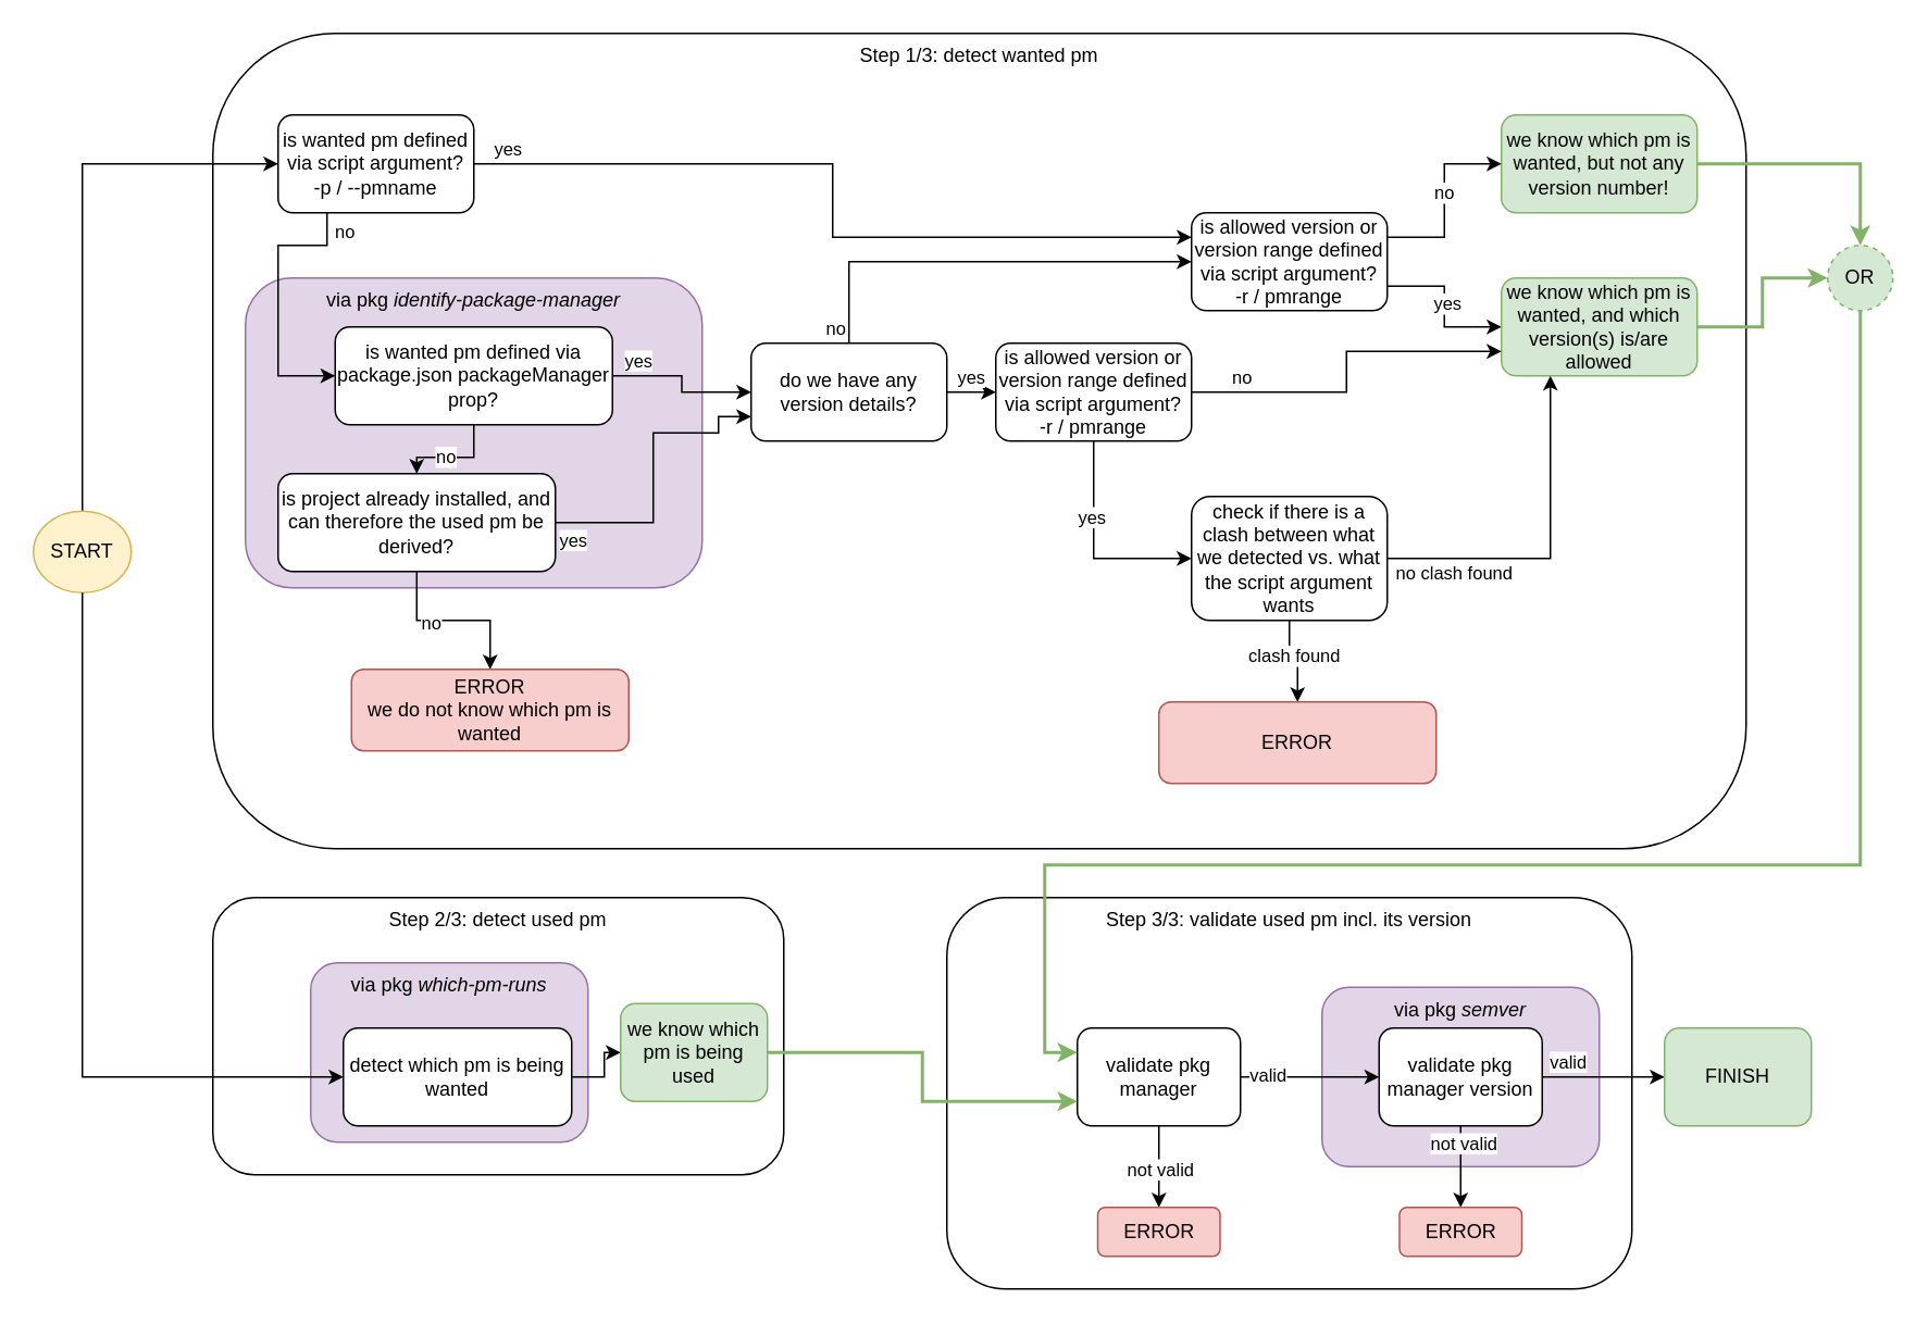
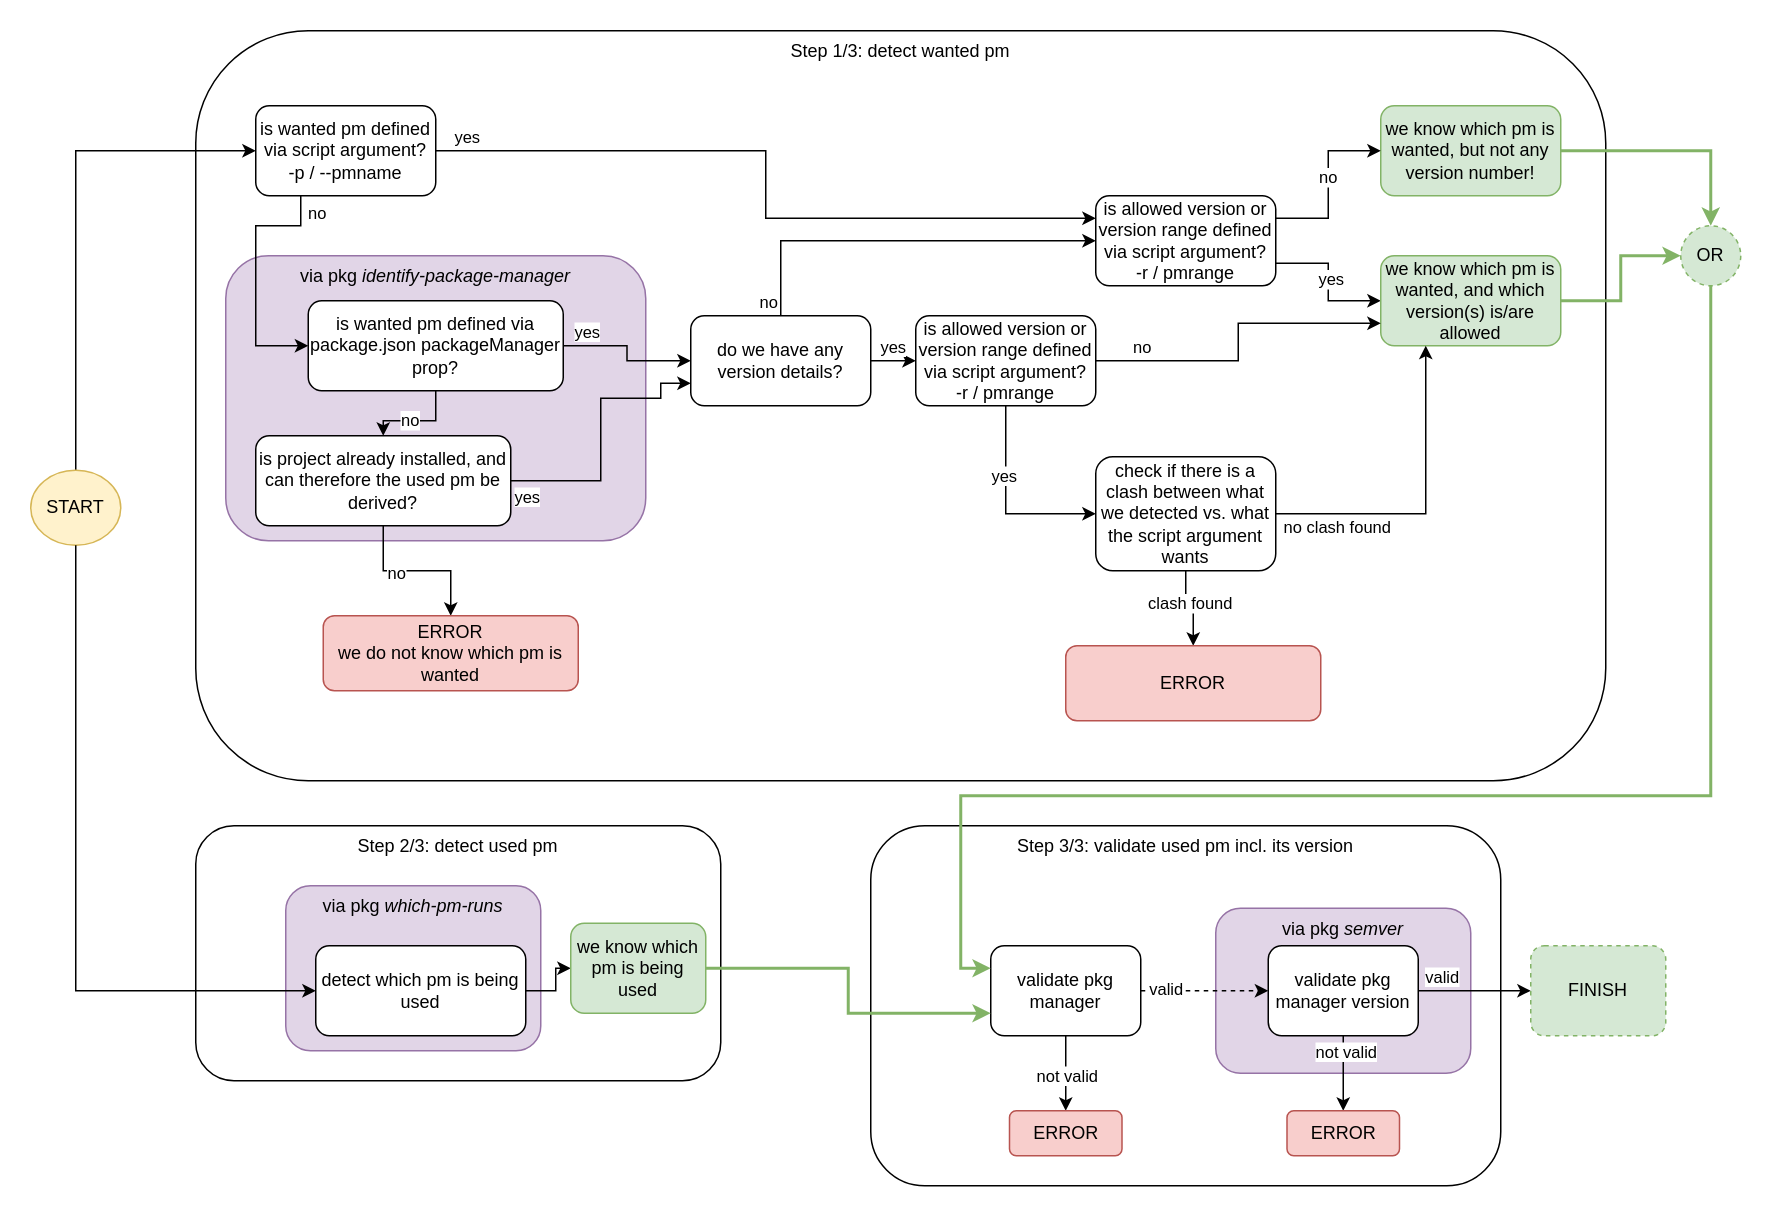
- <mxCell id="50" value="detect which pm is being wanted" style="rounded=1;whiteSpace=wrap;html=1;" vertex="1" parent="1"><mxGeometry x="210" y="630" width="140" height="60" as="geometry" /></mxCell>
+ <mxCell id="50" value="detect which pm is being used" style="rounded=1;whiteSpace=wrap;html=1;" vertex="1" parent="1"><mxGeometry x="210" y="630" width="140" height="60" as="geometry" /></mxCell>
- <mxCell id="60" style="edgeStyle=orthogonalEdgeStyle;rounded=0;orthogonalLoop=1;jettySize=auto;html=1;exitX=1;exitY=0.5;exitDx=0;exitDy=0;entryX=0;entryY=0.5;entryDx=0;entryDy=0;" edge="1" parent="1" source="64" target="59"><mxGeometry relative="1" as="geometry" /></mxCell>
+ <mxCell id="60" style="edgeStyle=orthogonalEdgeStyle;rounded=0;orthogonalLoop=1;jettySize=auto;html=1;exitX=1;exitY=0.5;exitDx=0;exitDy=0;entryX=0;entryY=0.5;entryDx=0;entryDy=0;dashed=1;" edge="1" parent="1" source="64" target="59"><mxGeometry relative="1" as="geometry" /></mxCell>
- <mxCell id="69" value="FINISH" style="rounded=1;whiteSpace=wrap;html=1;fillColor=#d5e8d4;strokeColor=#82b366;" vertex="1" parent="1"><mxGeometry x="1020" y="630" width="90" height="60" as="geometry" /></mxCell>
+ <mxCell id="69" value="FINISH" style="rounded=1;whiteSpace=wrap;html=1;fillColor=#d5e8d4;strokeColor=#82b366;dashed=1;" vertex="1" parent="1"><mxGeometry x="1020" y="630" width="90" height="60" as="geometry" /></mxCell>
